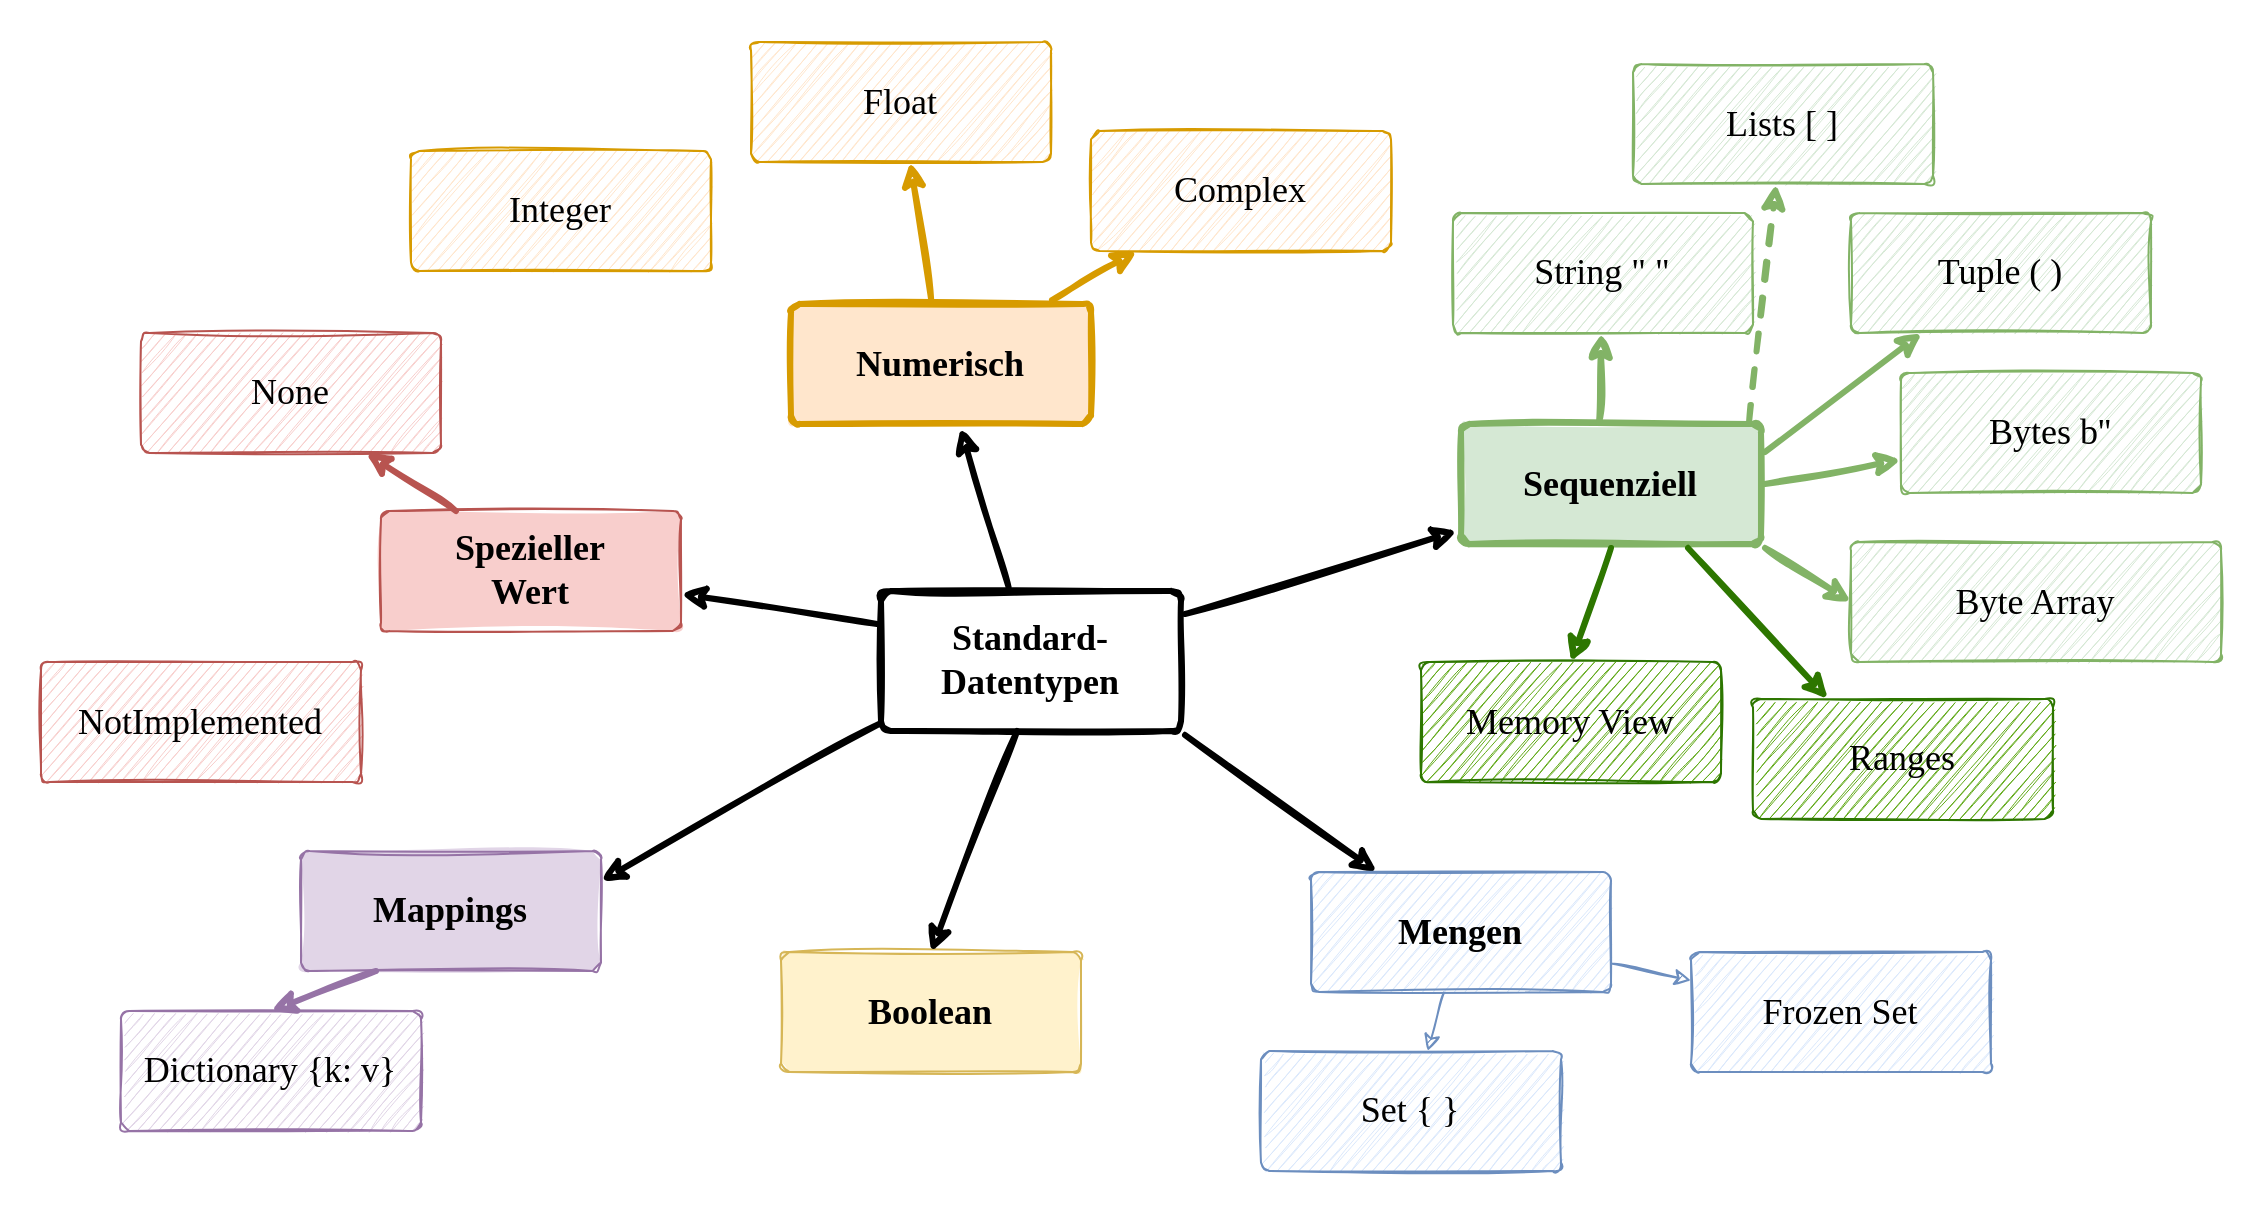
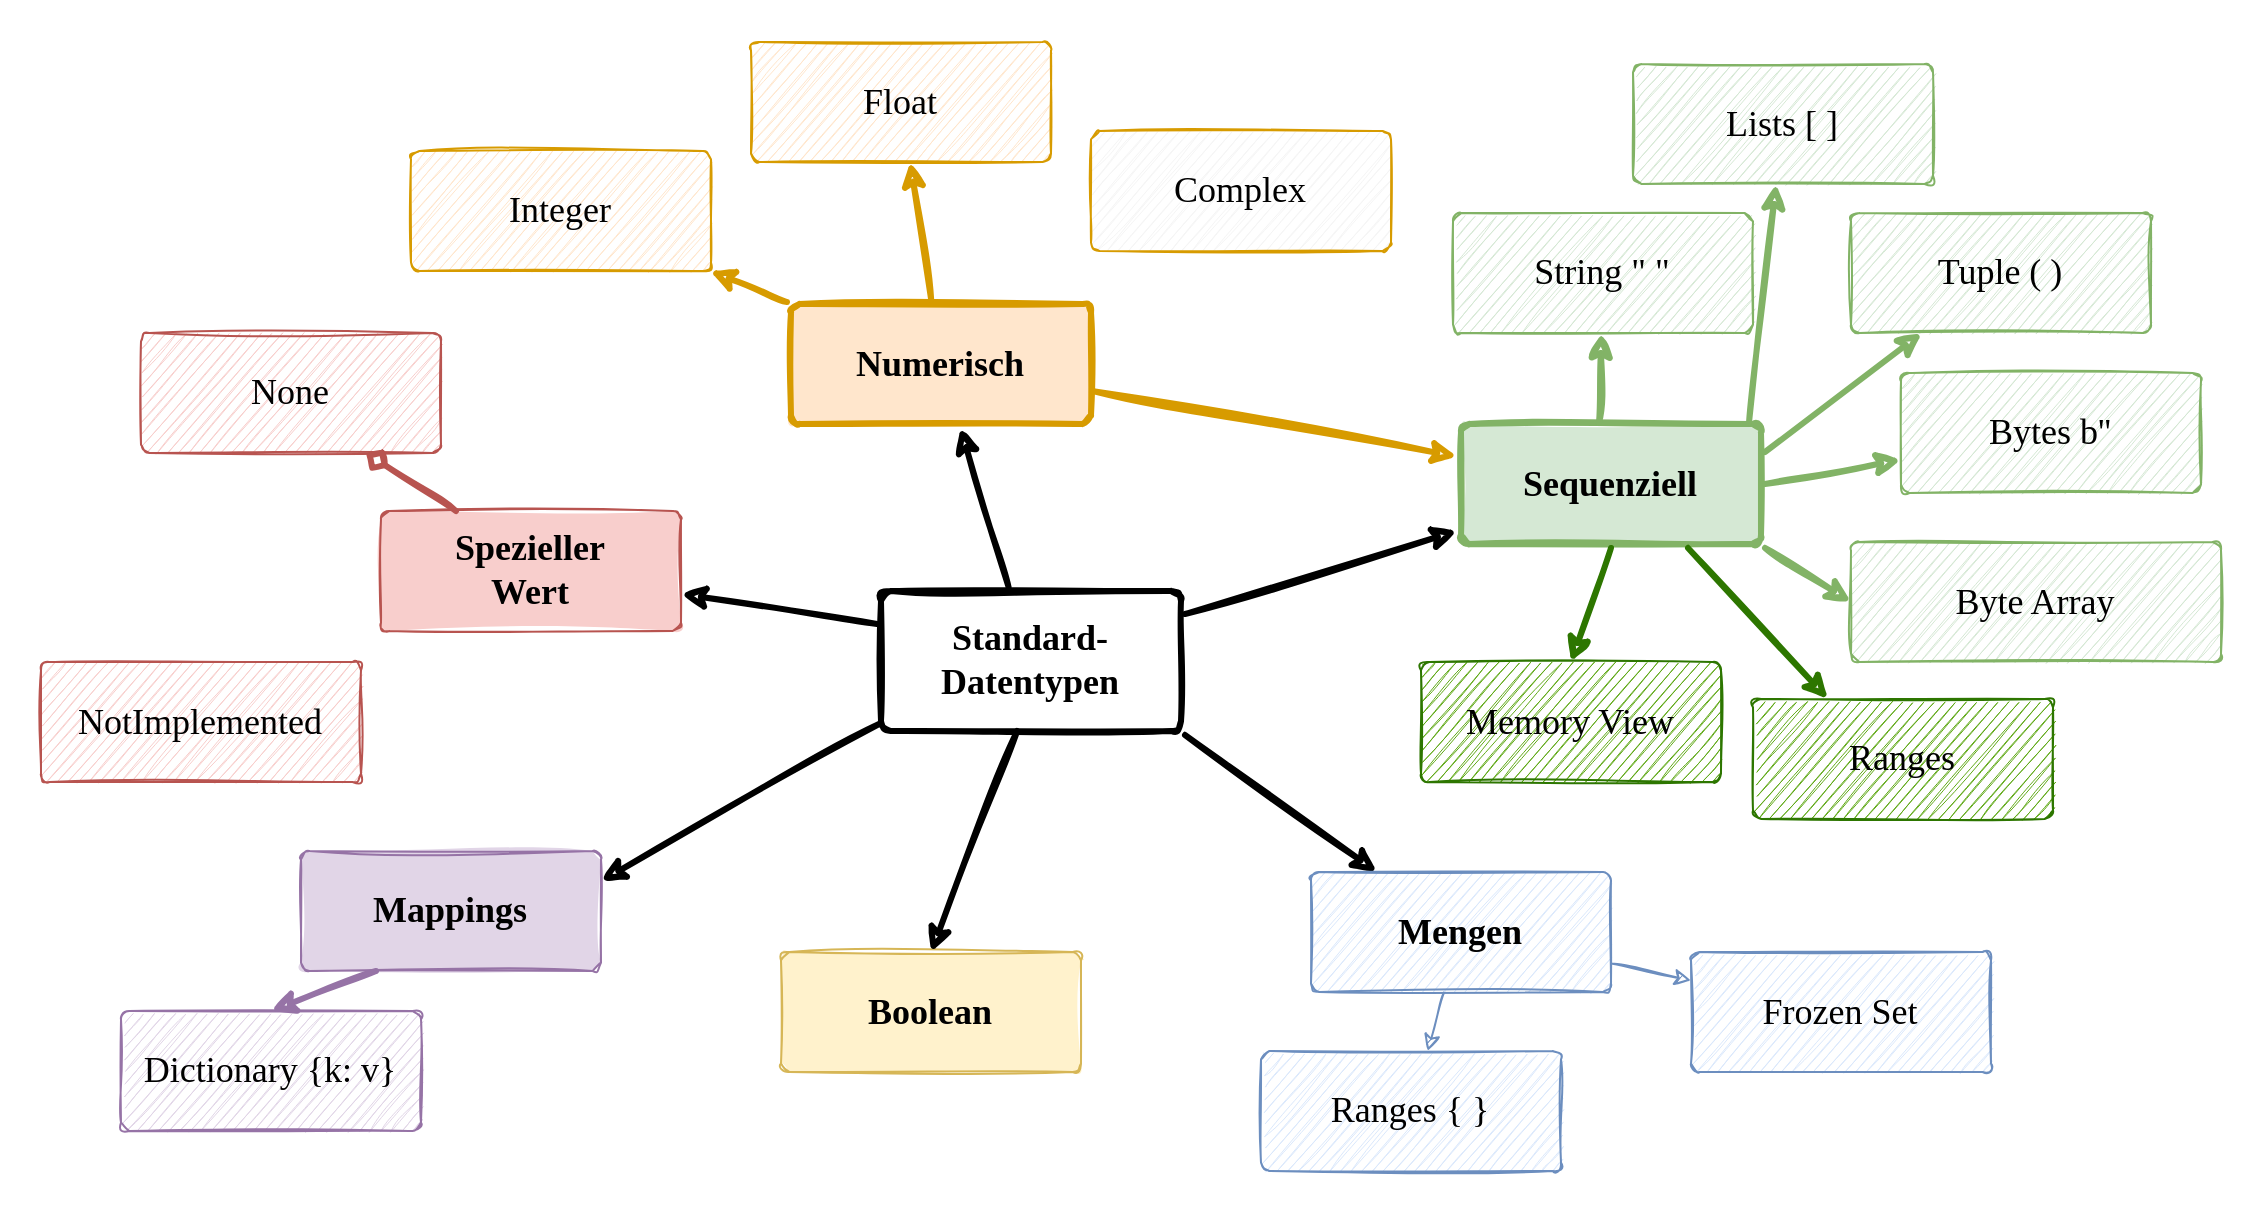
- <mxCell id="14" value="Complex" style="rounded=1;whiteSpace=wrap;html=1;shadow=0;labelBackgroundColor=none;strokeColor=#D79B00;strokeWidth=1;fillColor=#ffe6cc;fontFamily=Comic Sans MS;fontSize=18;align=center;spacing=5;arcSize=7;perimeterSpacing=0;sketch=1;" parent="1" vertex="1"><mxGeometry x="545" y="65" width="150" height="60" as="geometry" /></mxCell>
+ <mxCell id="14" value="Complex" style="rounded=1;whiteSpace=wrap;html=1;shadow=0;labelBackgroundColor=none;strokeColor=#D79B00;strokeWidth=1;fillColor=#f5f5f5;fontFamily=Comic Sans MS;fontSize=18;align=center;spacing=5;arcSize=7;perimeterSpacing=0;sketch=1;" parent="1" vertex="1"><mxGeometry x="545" y="65" width="150" height="60" as="geometry" /></mxCell>
- <mxCell id="15" value="" style="edgeStyle=none;rounded=0;jumpStyle=none;html=1;shadow=0;labelBackgroundColor=none;startArrow=none;startFill=0;endArrow=classic;endFill=1;jettySize=auto;orthogonalLoop=1;strokeColor=#D79B00;strokeWidth=3;fontFamily=Comic Sans MS;fontSize=18;fontColor=#FFFFFF;spacing=5;sketch=1;fillColor=#ffe6cc;" parent="1" source="13" target="14" edge="1"><mxGeometry relative="1" as="geometry" /></mxCell>
+ <mxCell id="15" value="" style="edgeStyle=none;rounded=0;jumpStyle=none;html=1;shadow=0;labelBackgroundColor=none;startArrow=none;startFill=0;endArrow=classic;endFill=1;jettySize=auto;orthogonalLoop=1;strokeColor=#D79B00;strokeWidth=3;fontFamily=Comic Sans MS;fontSize=18;fontColor=#FFFFFF;spacing=5;sketch=1;fillColor=#ffe6cc;" parent="1" source="13" target="20" edge="1"><mxGeometry relative="1" as="geometry" /></mxCell>
+ <mxCell id="19" value="" style="edgeStyle=none;rounded=0;jumpStyle=none;html=1;shadow=0;labelBackgroundColor=none;startArrow=none;startFill=0;endArrow=classic;endFill=1;jettySize=auto;orthogonalLoop=1;strokeColor=#D79B00;strokeWidth=3;fontFamily=Comic Sans MS;fontSize=18;fontColor=#FFFFFF;spacing=5;sketch=1;fillColor=#ffe6cc;" parent="1" source="13" target="18" edge="1"><mxGeometry relative="1" as="geometry" /></mxCell>
- <mxCell id="22" value="" style="edgeStyle=none;rounded=1;jumpStyle=none;html=1;shadow=0;labelBackgroundColor=none;startArrow=none;startFill=0;jettySize=auto;orthogonalLoop=1;strokeColor=#82b366;strokeWidth=3;fontFamily=Comic Sans MS;fontSize=18;fontColor=#FFFFFF;spacing=5;fontStyle=1;fillColor=#d5e8d4;sketch=1;exitX=0.948;exitY=0.023;exitDx=0;exitDy=0;exitPerimeter=0;dashed=1;" parent="1" source="20" target="21" edge="1"><mxGeometry relative="1" as="geometry" /></mxCell>
+ <mxCell id="22" value="" style="edgeStyle=none;rounded=1;jumpStyle=none;html=1;shadow=0;labelBackgroundColor=none;startArrow=none;startFill=0;jettySize=auto;orthogonalLoop=1;strokeColor=#82b366;strokeWidth=3;fontFamily=Comic Sans MS;fontSize=18;fontColor=#FFFFFF;spacing=5;fontStyle=1;fillColor=#d5e8d4;sketch=1;exitX=0.948;exitY=0.023;exitDx=0;exitDy=0;exitPerimeter=0;" parent="1" source="20" target="21" edge="1"><mxGeometry relative="1" as="geometry" /></mxCell>
- <mxCell id="38" value="" style="edgeStyle=none;rounded=0;jumpStyle=none;html=1;shadow=0;labelBackgroundColor=none;startArrow=none;startFill=0;endArrow=classic;endFill=1;jettySize=auto;orthogonalLoop=1;strokeColor=#b85450;strokeWidth=3;fontFamily=Comic Sans MS;fontSize=18;fontColor=#FFFFFF;spacing=5;sketch=1;fillColor=#f8cecc;entryX=0.75;entryY=1;entryDx=0;entryDy=0;exitX=0.25;exitY=0;exitDx=0;exitDy=0;" parent="1" source="7" target="36" edge="1"><mxGeometry relative="1" as="geometry"><mxPoint x="200" y="295" as="sourcePoint" /><mxPoint x="170" y="289" as="targetPoint" /></mxGeometry></mxCell>
+ <mxCell id="38" value="" style="edgeStyle=none;rounded=0;jumpStyle=none;html=1;shadow=0;labelBackgroundColor=none;startArrow=none;startFill=0;endArrow=diamond;endFill=1;jettySize=auto;orthogonalLoop=1;strokeColor=#b85450;strokeWidth=3;fontFamily=Comic Sans MS;fontSize=18;fontColor=#FFFFFF;spacing=5;sketch=1;fillColor=#f8cecc;entryX=0.75;entryY=1;entryDx=0;entryDy=0;exitX=0.25;exitY=0;exitDx=0;exitDy=0;" parent="1" source="7" target="36" edge="1"><mxGeometry relative="1" as="geometry"><mxPoint x="200" y="295" as="sourcePoint" /><mxPoint x="170" y="289" as="targetPoint" /></mxGeometry></mxCell>
- <mxCell id="12" value="Set { }" style="rounded=1;whiteSpace=wrap;html=1;shadow=0;labelBackgroundColor=none;strokeColor=#6c8ebf;strokeWidth=1;fillColor=#dae8fc;fontFamily=Comic Sans MS;fontSize=18;align=center;spacing=5;arcSize=7;perimeterSpacing=0;sketch=1;" parent="1" vertex="1"><mxGeometry x="630" y="525" width="150" height="60" as="geometry" /></mxCell>
+ <mxCell id="12" value="Ranges { }" style="rounded=1;whiteSpace=wrap;html=1;shadow=0;labelBackgroundColor=none;strokeColor=#6c8ebf;strokeWidth=1;fillColor=#dae8fc;fontFamily=Comic Sans MS;fontSize=18;align=center;spacing=5;arcSize=7;perimeterSpacing=0;sketch=1;" parent="1" vertex="1"><mxGeometry x="630" y="525" width="150" height="60" as="geometry" /></mxCell>
